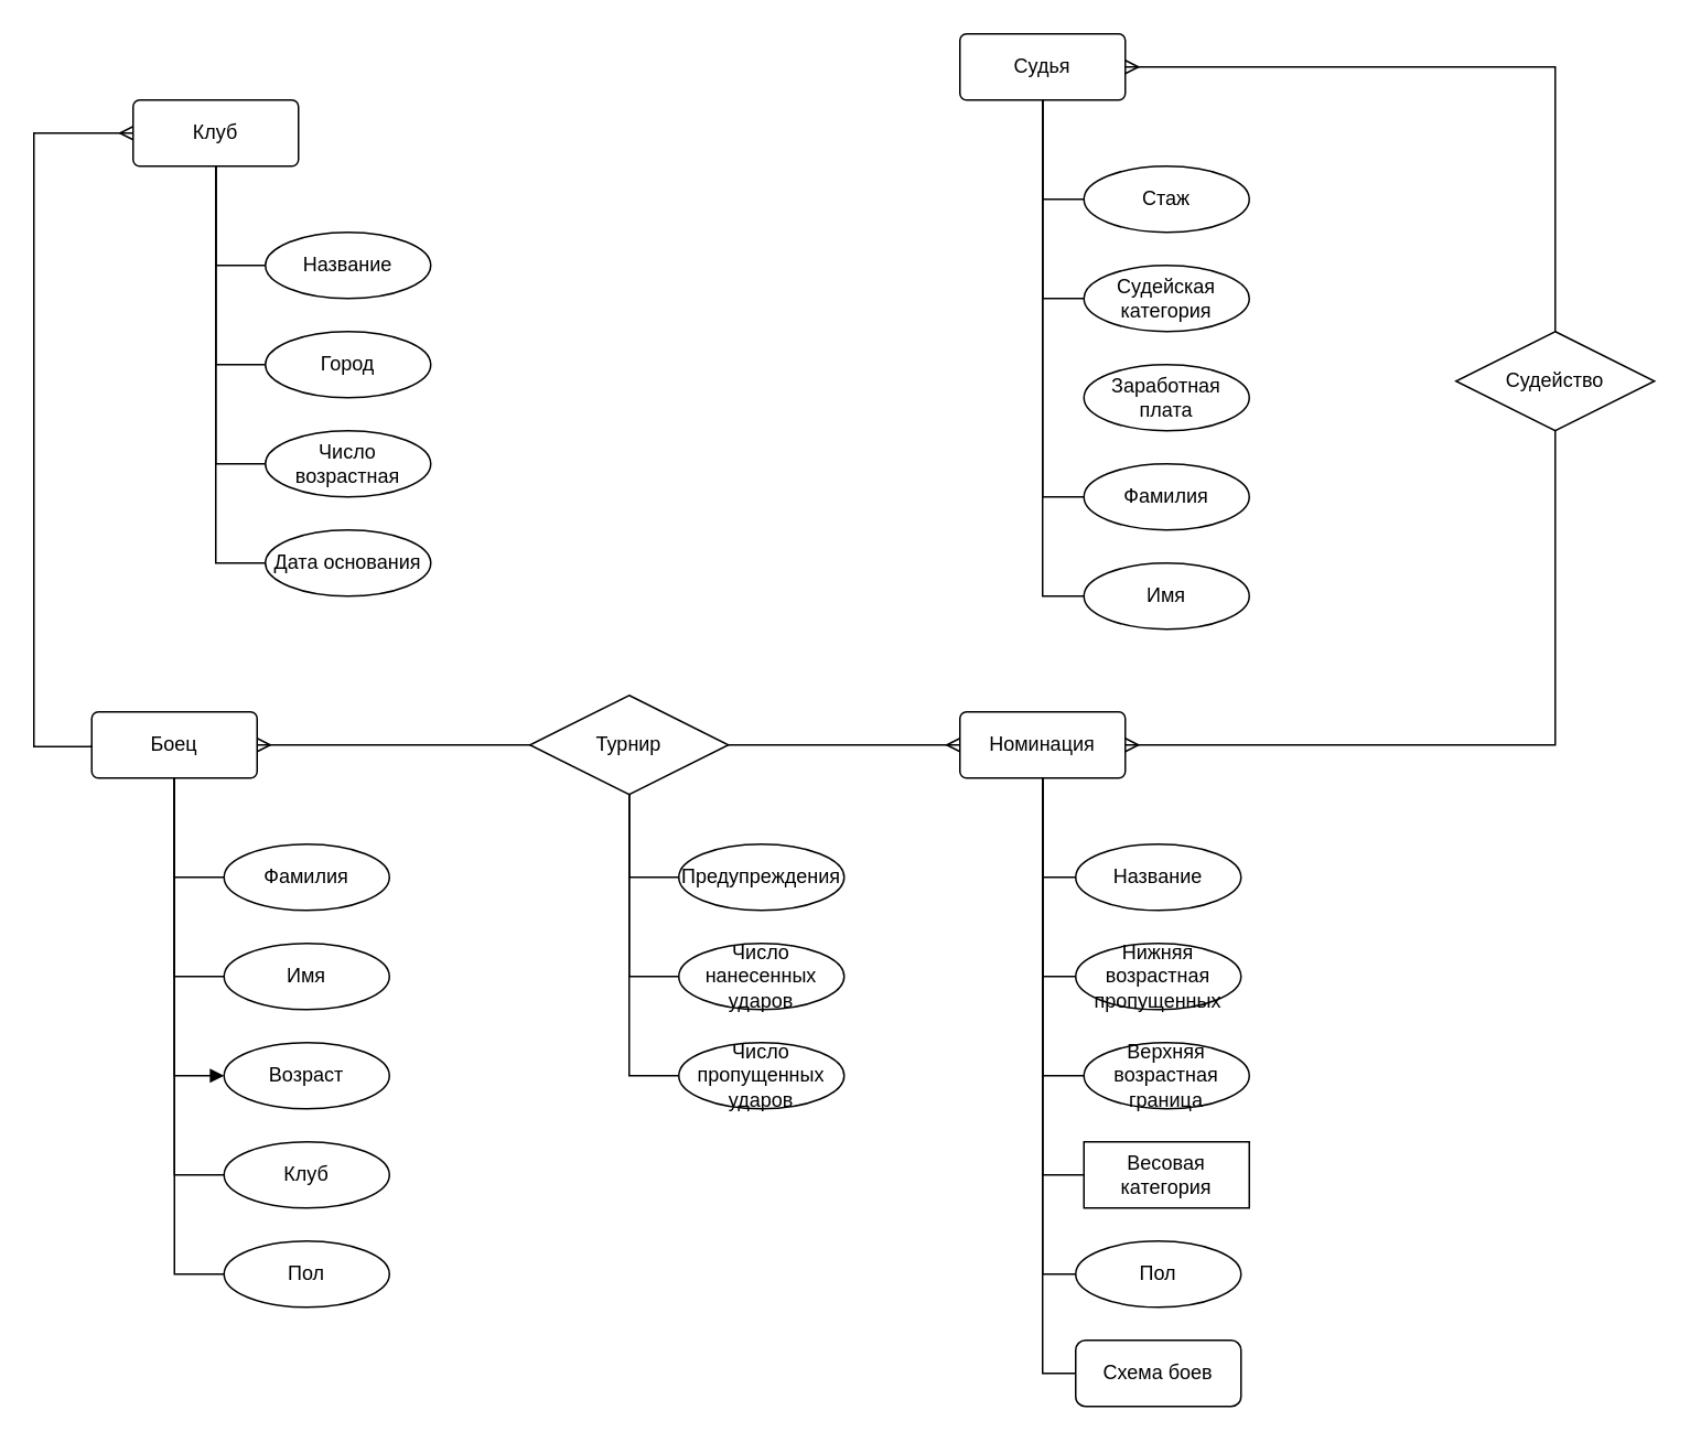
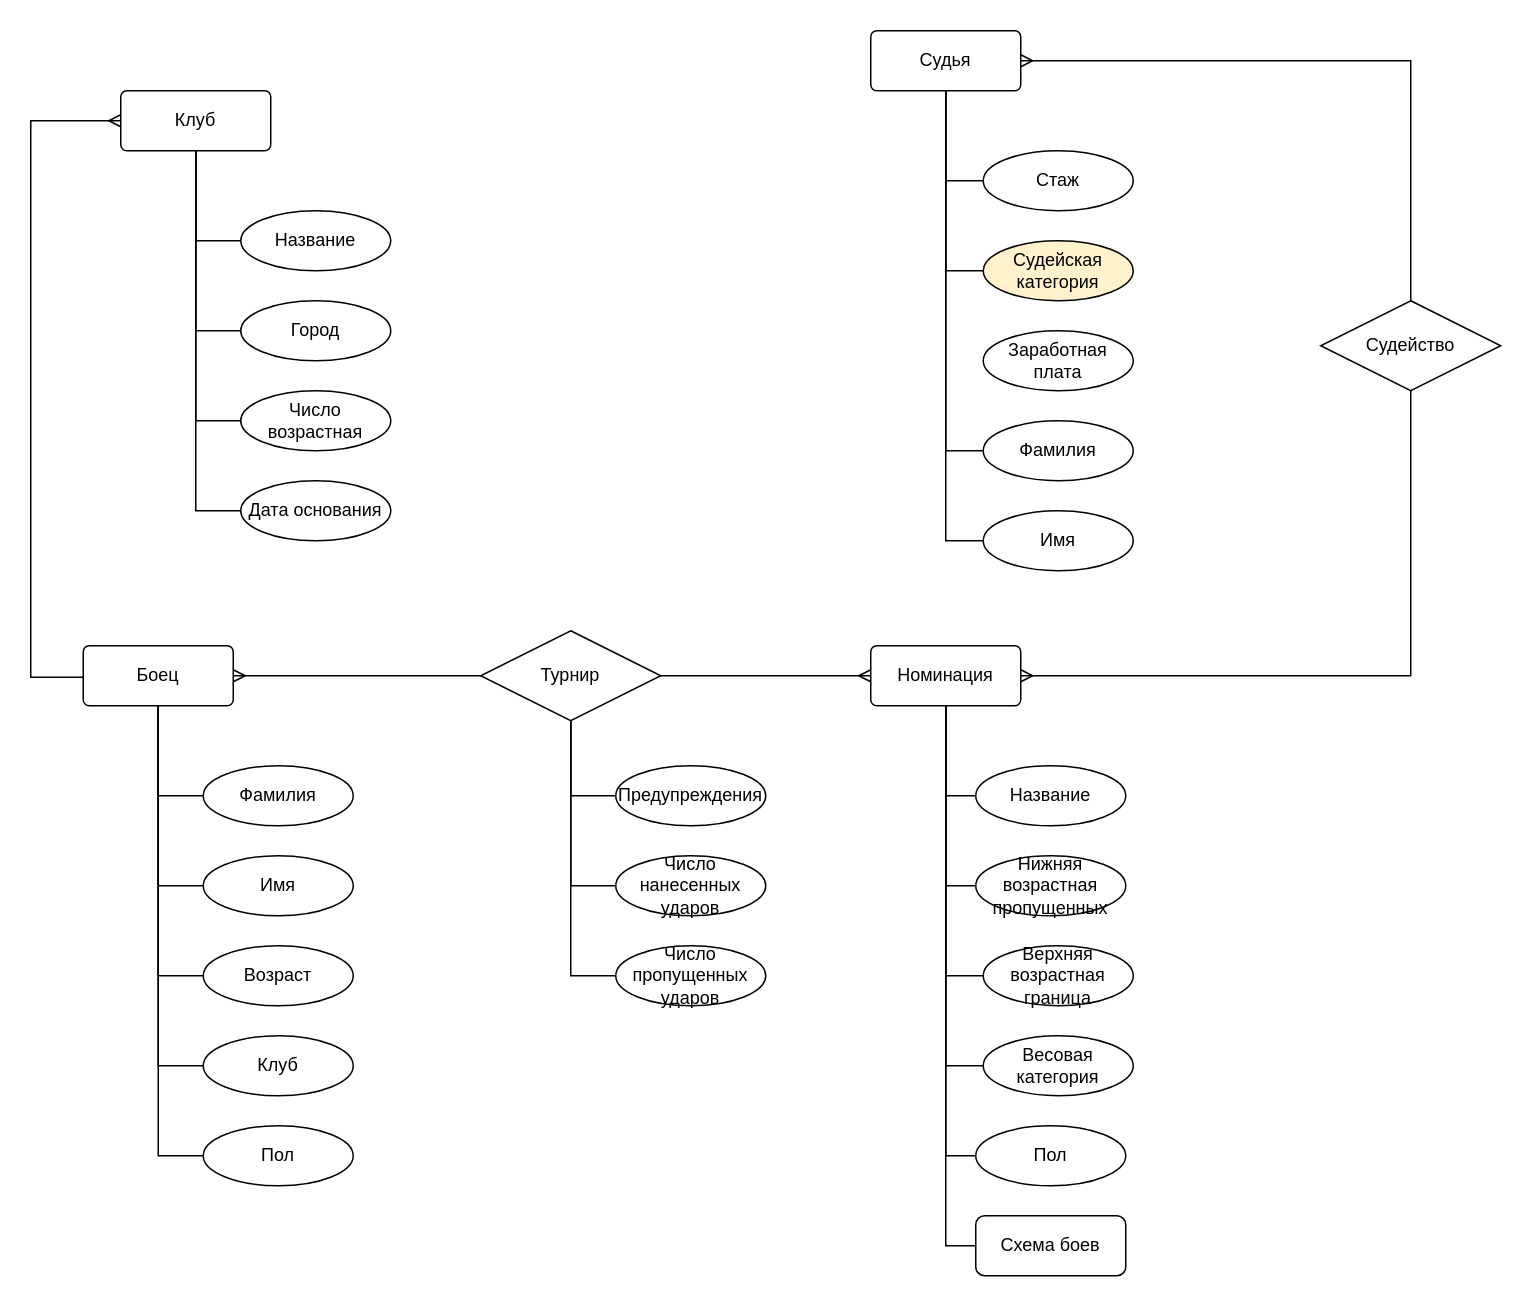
- <mxCell id="44" value="Судейская категория" style="ellipse;whiteSpace=wrap;html=1;align=center;" parent="1" vertex="1"><mxGeometry x="655" y="160" width="100" height="40" as="geometry" /></mxCell>
+ <mxCell id="44" value="Судейская категория" style="ellipse;whiteSpace=wrap;html=1;align=center;fillColor=#fff2cc;" parent="1" vertex="1"><mxGeometry x="655" y="160" width="100" height="40" as="geometry" /></mxCell>
- <mxCell id="8" value="" style="endArrow=block;html=1;rounded=0;entryX=0;entryY=0.5;entryDx=0;entryDy=0;exitX=0.5;exitY=1;exitDx=0;exitDy=0;" parent="1" source="2" target="5" edge="1"><mxGeometry width="50" height="50" relative="1" as="geometry"><mxPoint x="105" y="710" as="sourcePoint" /><mxPoint x="395" y="600" as="targetPoint" /><Array as="points"><mxPoint x="105" y="650" /></Array></mxGeometry></mxCell>
+ <mxCell id="8" value="" style="endArrow=none;html=1;rounded=0;entryX=0;entryY=0.5;entryDx=0;entryDy=0;exitX=0.5;exitY=1;exitDx=0;exitDy=0;" parent="1" source="2" target="5" edge="1"><mxGeometry width="50" height="50" relative="1" as="geometry"><mxPoint x="105" y="710" as="sourcePoint" /><mxPoint x="395" y="600" as="targetPoint" /><Array as="points"><mxPoint x="105" y="650" /></Array></mxGeometry></mxCell>
- <mxCell id="21" value="Весовая категория" style="whiteSpace=wrap;html=1;align=center;rounded=0;" parent="1" vertex="1"><mxGeometry x="655" y="690" width="100" height="40" as="geometry" /></mxCell>
+ <mxCell id="21" value="Весовая категория" style="ellipse;whiteSpace=wrap;html=1;align=center;" parent="1" vertex="1"><mxGeometry x="655" y="690" width="100" height="40" as="geometry" /></mxCell>
